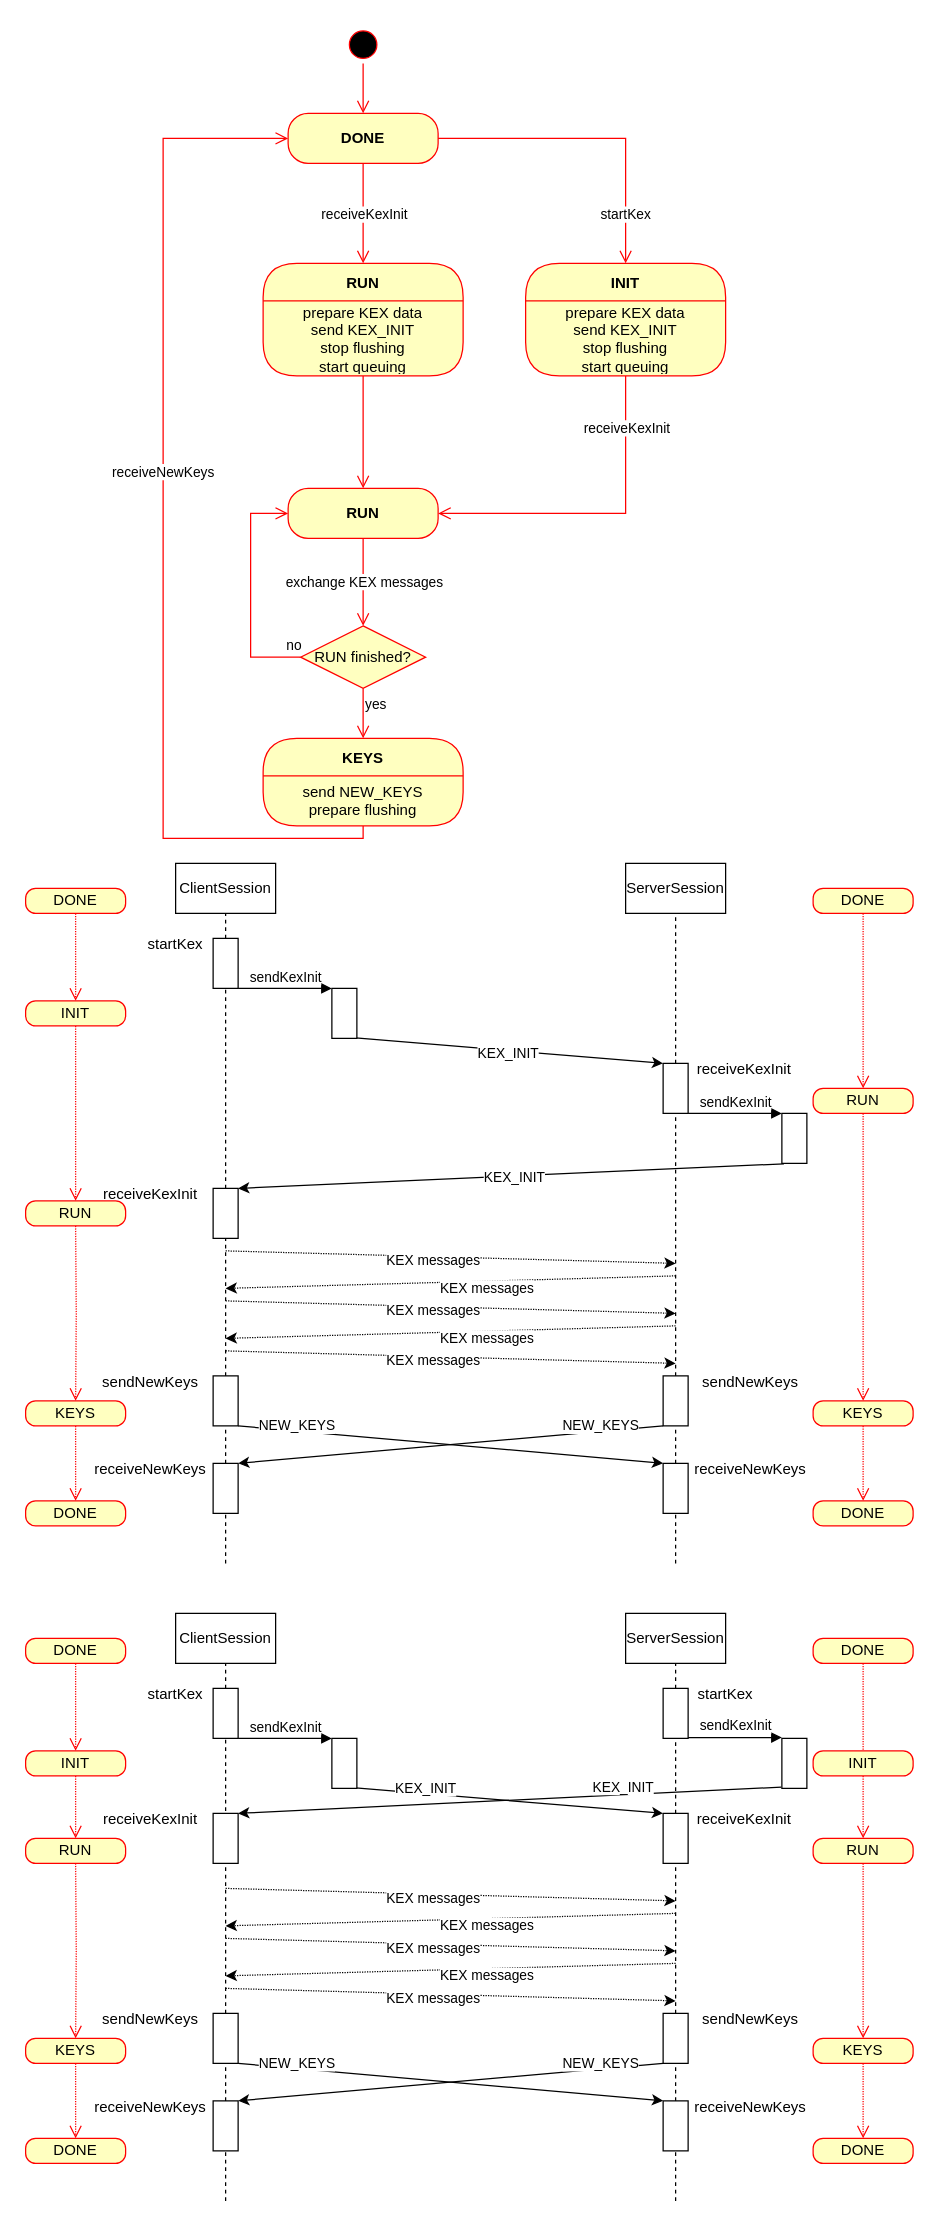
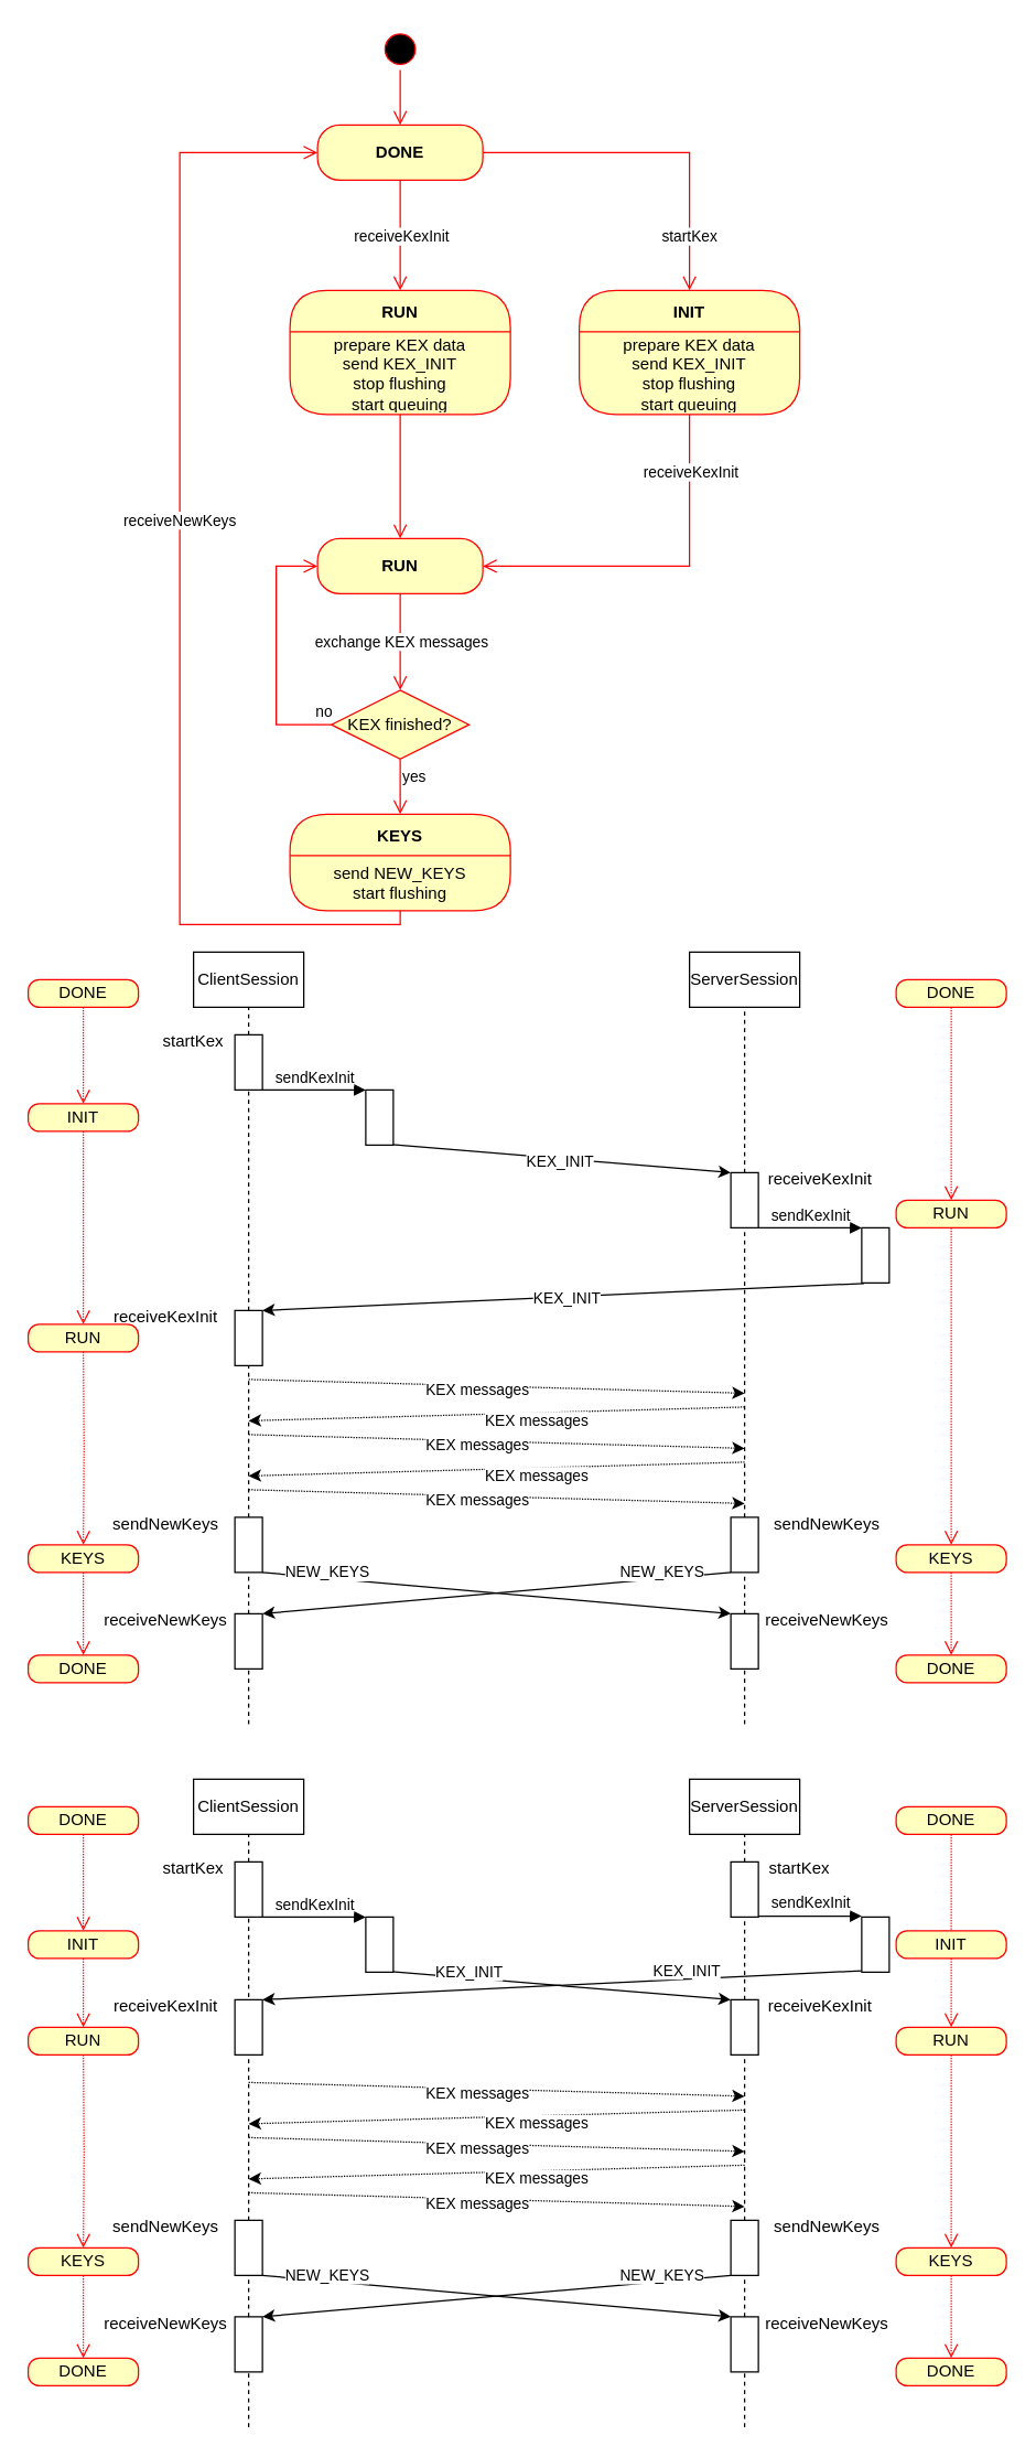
- <mxCell id="20" value="RUN finished?" style="rhombus;whiteSpace=wrap;html=1;fillColor=#ffffc0;strokeColor=#ff0000;" parent="1" vertex="1"><mxGeometry x="240" y="500" width="100" height="50" as="geometry" /></mxCell>
+ <mxCell id="20" value="KEX finished?" style="rhombus;whiteSpace=wrap;html=1;fillColor=#ffffc0;strokeColor=#ff0000;" parent="1" vertex="1"><mxGeometry x="240" y="500" width="100" height="50" as="geometry" /></mxCell>
- <mxCell id="17" value="&lt;div&gt;send NEW_KEYS&lt;/div&gt;&lt;div&gt;prepare flushing&lt;br&gt;&lt;/div&gt;" style="text;html=1;strokeColor=none;fillColor=none;align=center;verticalAlign=middle;spacingLeft=4;spacingRight=4;whiteSpace=wrap;overflow=hidden;rotatable=0;fontColor=#000000;" parent="16" vertex="1"><mxGeometry y="30" width="160" height="40" as="geometry" /></mxCell>
+ <mxCell id="17" value="&lt;div&gt;send NEW_KEYS&lt;/div&gt;&lt;div&gt;start flushing&lt;br&gt;&lt;/div&gt;" style="text;html=1;strokeColor=none;fillColor=none;align=center;verticalAlign=middle;spacingLeft=4;spacingRight=4;whiteSpace=wrap;overflow=hidden;rotatable=0;fontColor=#000000;" parent="16" vertex="1"><mxGeometry y="30" width="160" height="40" as="geometry" /></mxCell>
